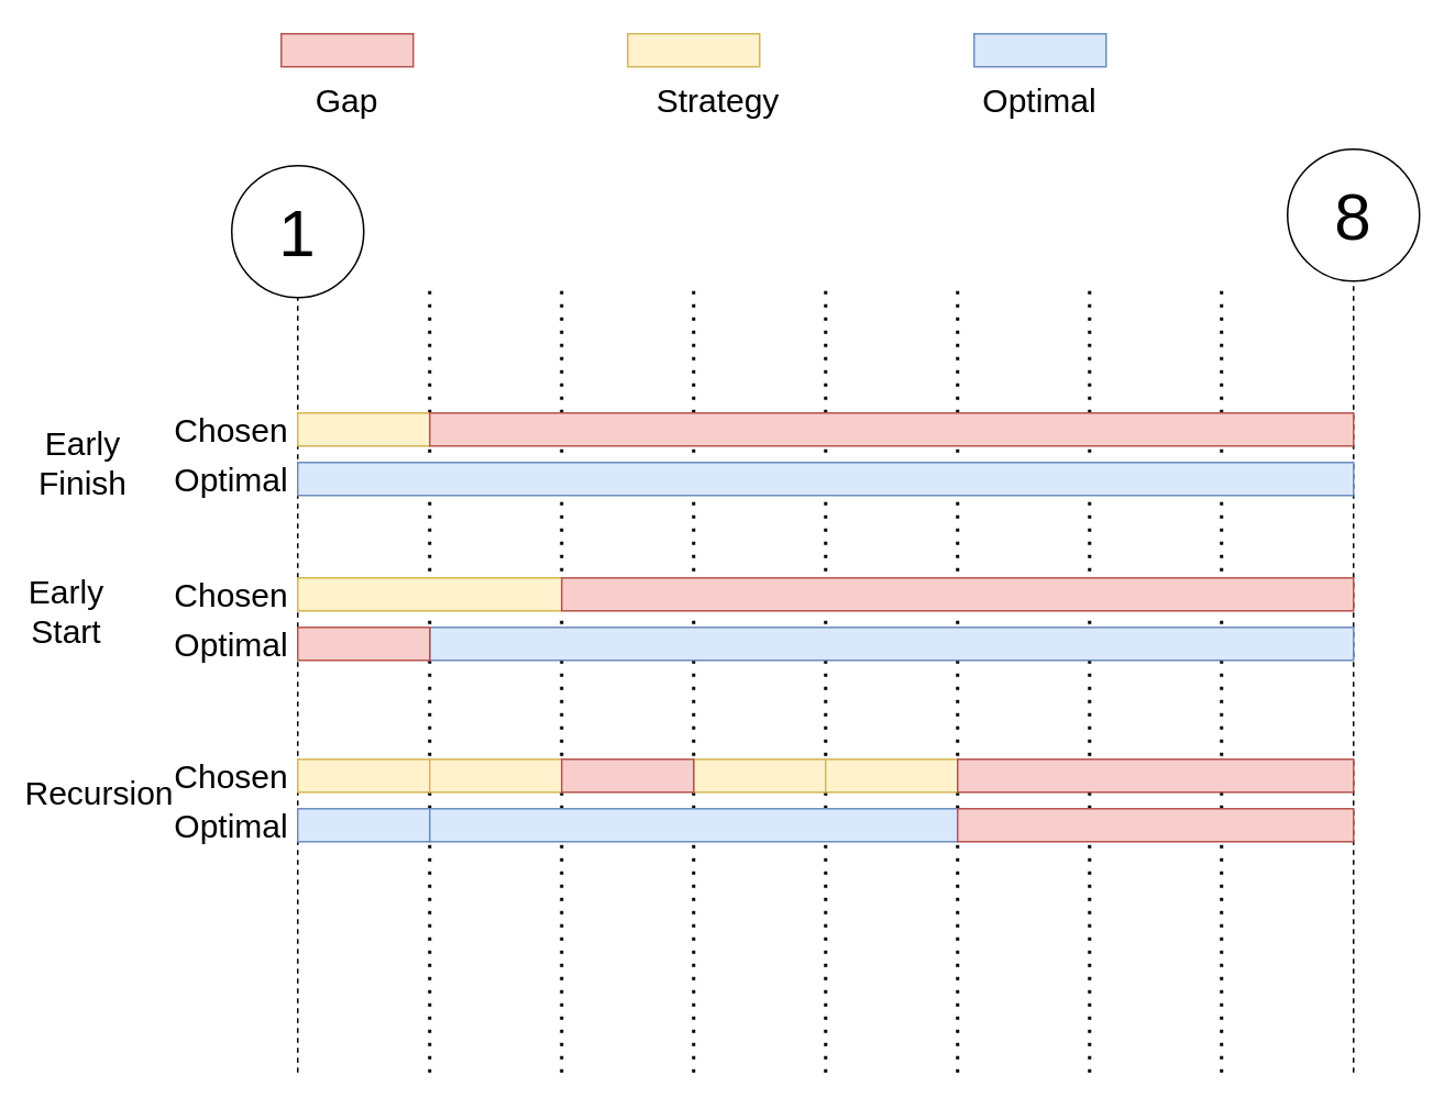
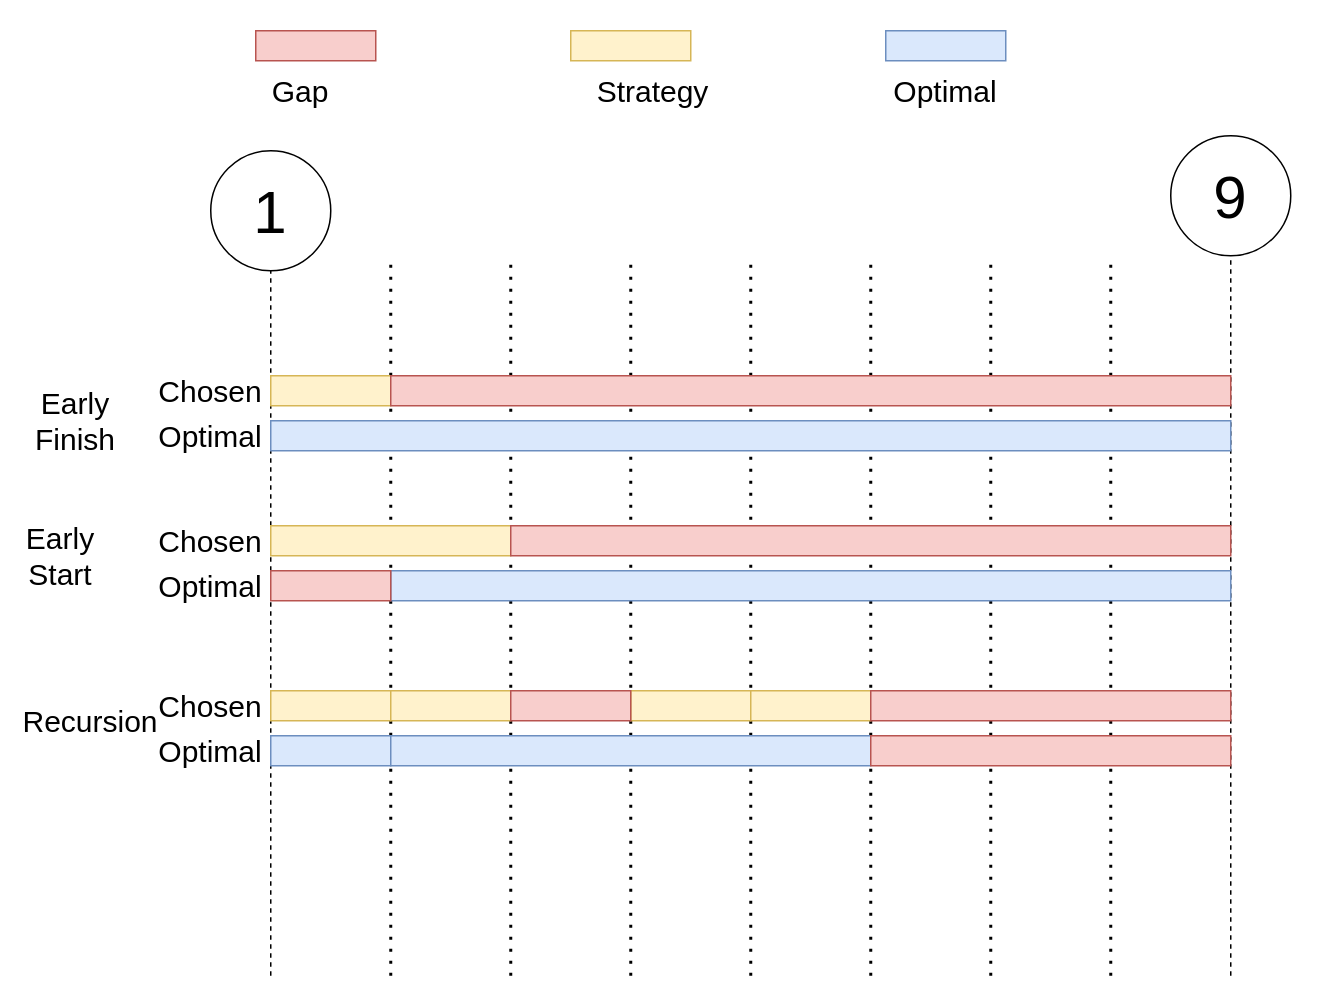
- <mxCell id="30" value="&lt;span style=&quot;font-size: 20px&quot;&gt;Gap&lt;br&gt;&lt;/span&gt;" style="text;html=1;strokeColor=none;fillColor=none;align=center;verticalAlign=middle;whiteSpace=wrap;rounded=0;" vertex="1" parent="11"><mxGeometry x="190" y="50" width="40" height="20" as="geometry" /></mxCell>
+ <mxCell id="30" value="&lt;span style=&quot;font-size: 20px&quot;&gt;Gap&lt;br&gt;&lt;/span&gt;" style="text;html=1;strokeColor=none;fillColor=none;align=center;verticalAlign=middle;whiteSpace=wrap;rounded=0;" vertex="1" parent="11"><mxGeometry x="180" y="50" width="40" height="20" as="geometry" /></mxCell>
- <mxCell id="14" value="&lt;span style=&quot;font-size: 40px&quot;&gt;8&lt;/span&gt;" style="ellipse;whiteSpace=wrap;html=1;aspect=fixed;" vertex="1" parent="11"><mxGeometry x="780" y="90" width="80" height="80" as="geometry" /></mxCell>
+ <mxCell id="14" value="&lt;span style=&quot;font-size: 40px&quot;&gt;9&lt;/span&gt;" style="ellipse;whiteSpace=wrap;html=1;aspect=fixed;" vertex="1" parent="11"><mxGeometry x="780" y="90" width="80" height="80" as="geometry" /></mxCell>
